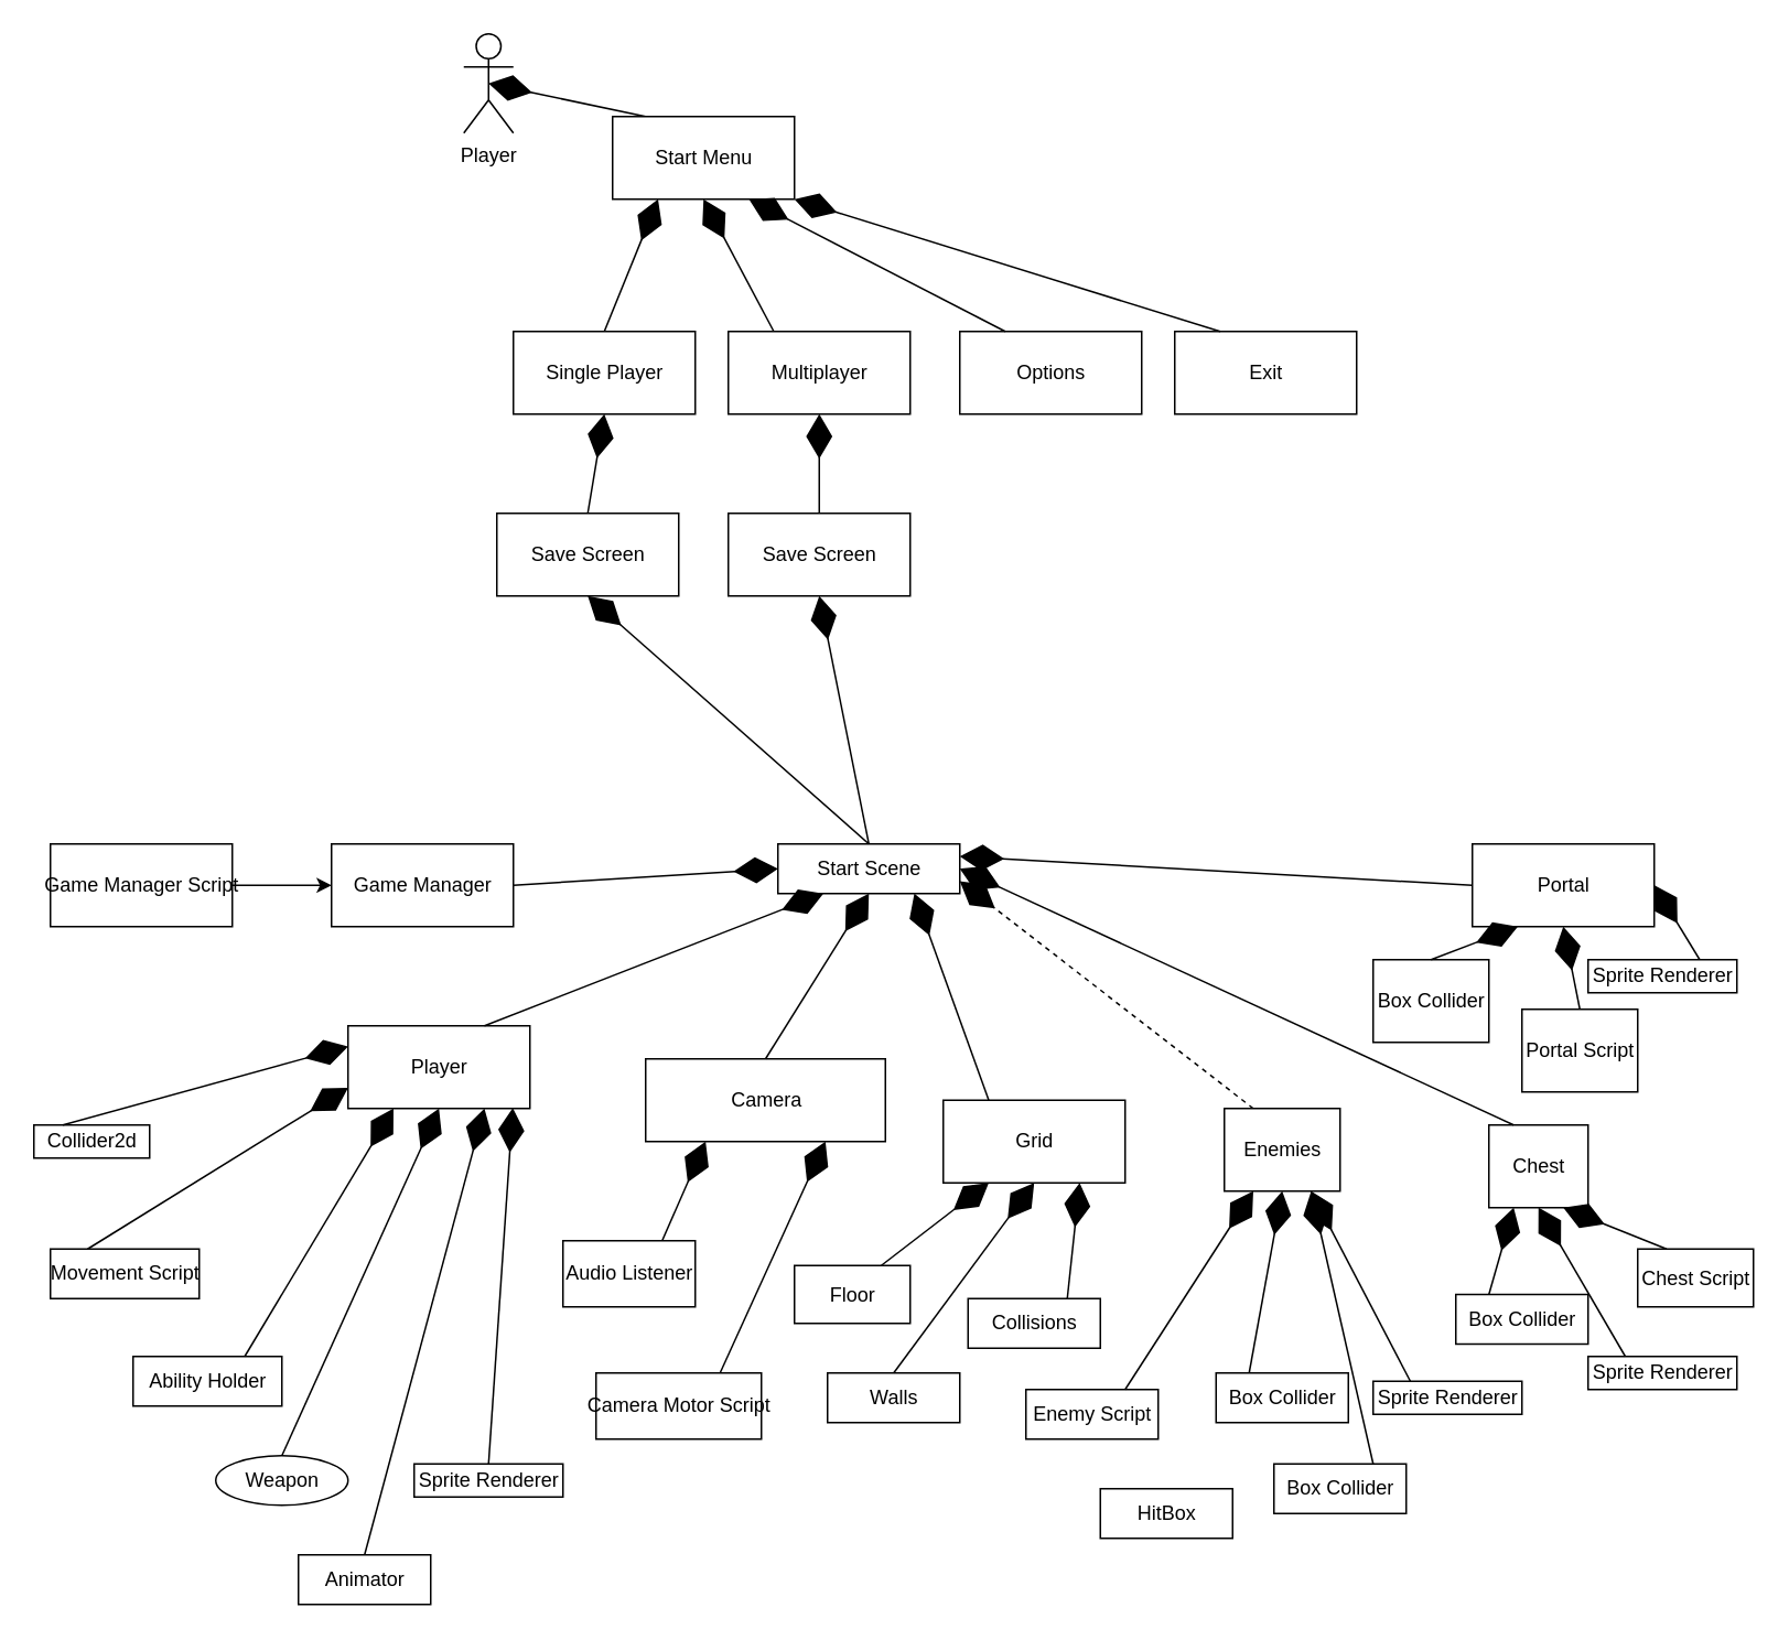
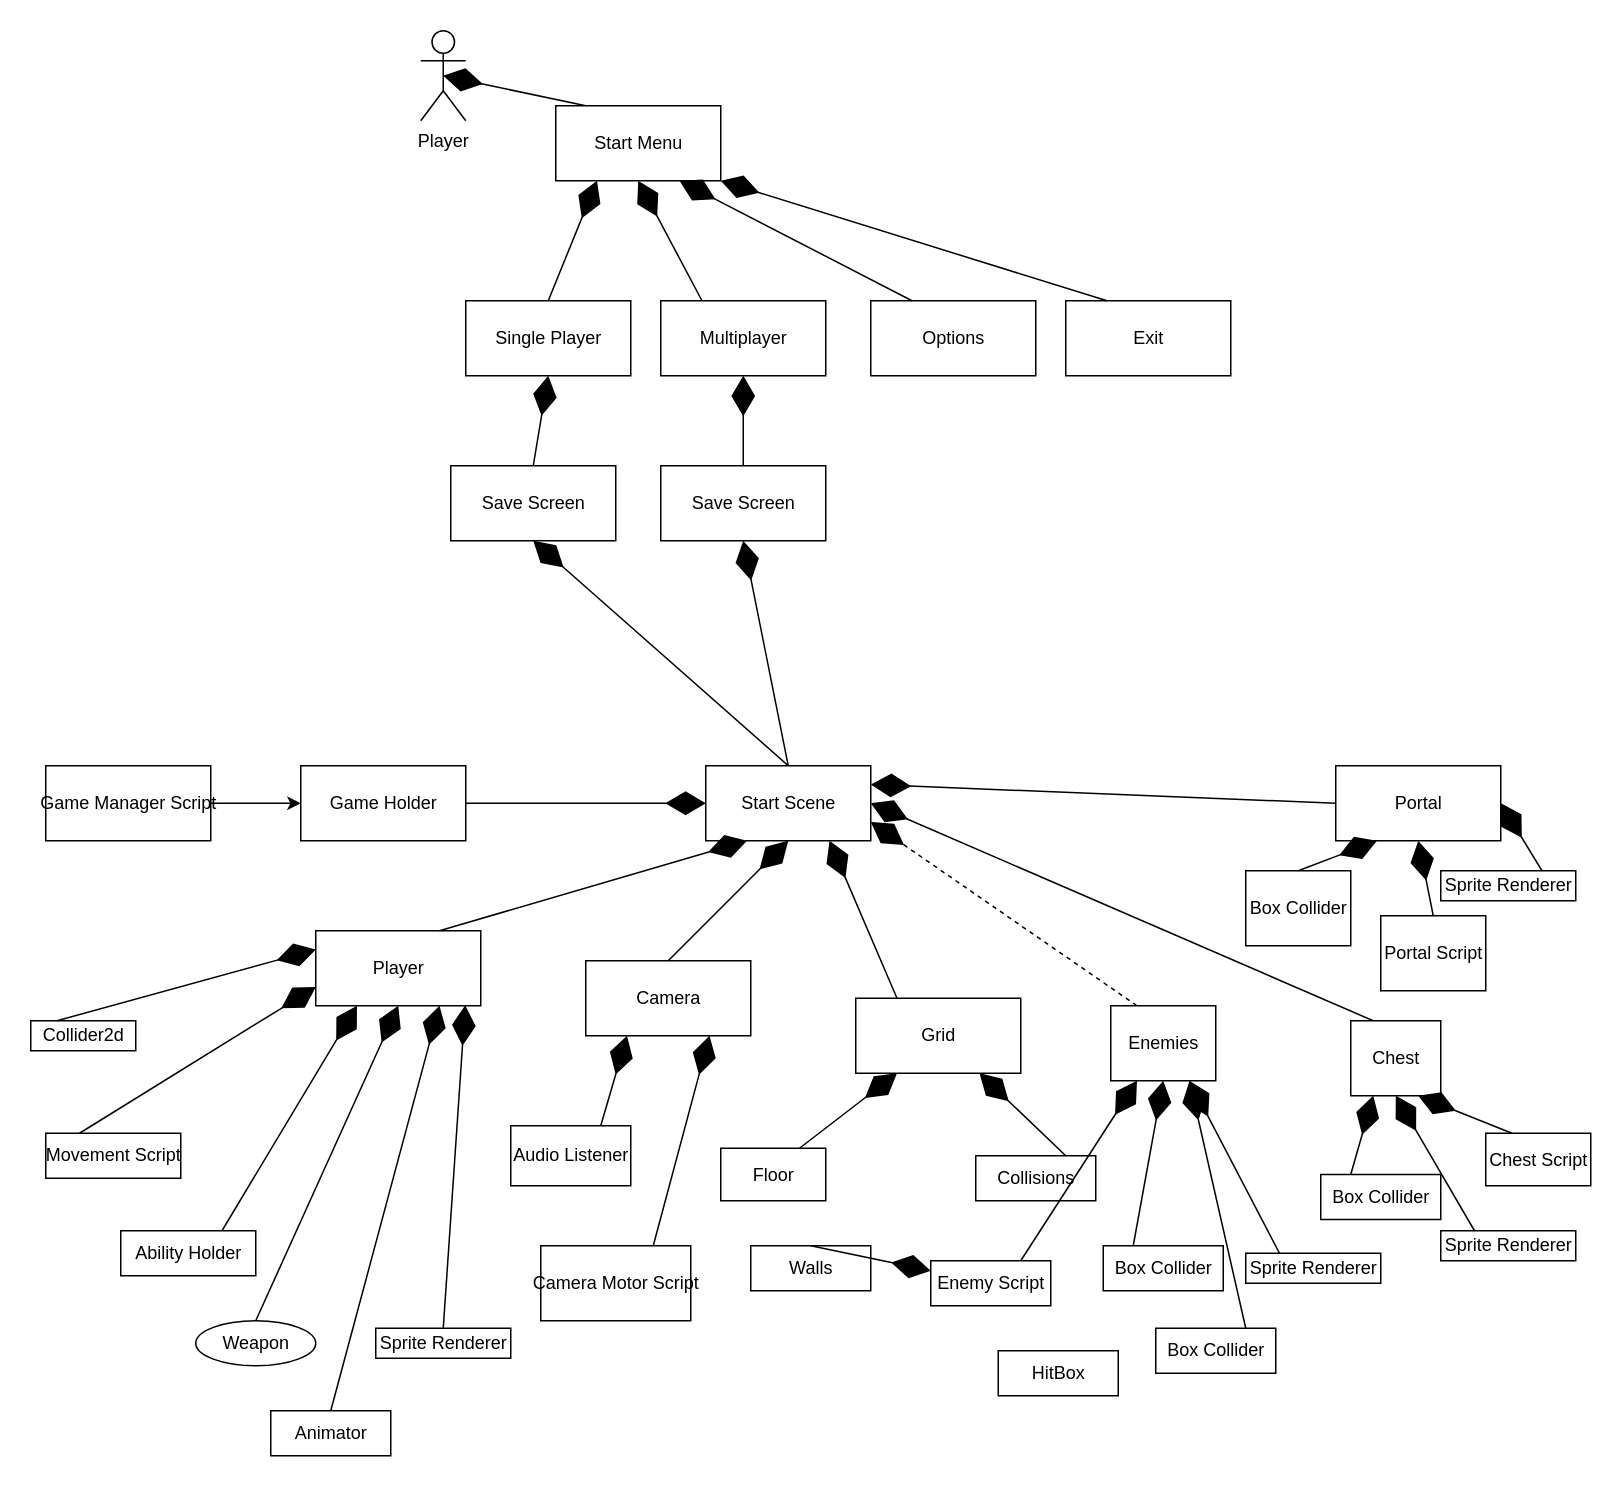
- <mxCell id="17" value="Start Scene" style="html=1;" vertex="1" parent="1"><mxGeometry x="470" y="510" width="110" height="30" as="geometry" /></mxCell>
+ <mxCell id="17" value="Start Scene" style="html=1;" vertex="1" parent="1"><mxGeometry x="470" y="510" width="110" height="50" as="geometry" /></mxCell>
- <mxCell id="66" value="Game Manager" style="html=1;" vertex="1" parent="1"><mxGeometry x="200" y="510" width="110" height="50" as="geometry" /></mxCell>
+ <mxCell id="66" value="Game Holder" style="html=1;" vertex="1" parent="1"><mxGeometry x="200" y="510" width="110" height="50" as="geometry" /></mxCell>
- <mxCell id="21" value="Camera" style="html=1;" vertex="1" parent="1"><mxGeometry x="390" y="640" width="145" height="50" as="geometry" /></mxCell>
+ <mxCell id="21" value="Camera" style="html=1;" vertex="1" parent="1"><mxGeometry x="390" y="640" width="110" height="50" as="geometry" /></mxCell>
- <mxCell id="45" value="" style="endArrow=diamondThin;endFill=1;endSize=24;html=1;rounded=0;entryX=0.5;entryY=1;entryDx=0;entryDy=0;exitX=0.5;exitY=0;exitDx=0;exitDy=0;" edge="1" parent="1" source="42" target="39"><mxGeometry width="160" relative="1" as="geometry"><mxPoint x="780" y="770" as="sourcePoint" /><mxPoint x="615" y="650" as="targetPoint" /></mxGeometry></mxCell>
+ <mxCell id="45" value="" style="endArrow=diamondThin;endFill=1;endSize=24;html=1;rounded=0;exitX=0.5;exitY=0;exitDx=0;exitDy=0;" edge="1" parent="1" source="42" target="53"><mxGeometry width="160" relative="1" as="geometry"><mxPoint x="780" y="770" as="sourcePoint" /><mxPoint x="615" y="650" as="targetPoint" /></mxGeometry></mxCell>
- <mxCell id="40" value="Collisions" style="html=1;" vertex="1" parent="1"><mxGeometry x="585" y="785" width="80" height="30" as="geometry" /></mxCell>
+ <mxCell id="40" value="Collisions" style="html=1;" vertex="1" parent="1"><mxGeometry x="650" y="770" width="80" height="30" as="geometry" /></mxCell>
- <mxCell id="37" value="Camera Motor Script" style="html=1;" vertex="1" parent="1"><mxGeometry x="360" y="830" width="100" height="40" as="geometry" /></mxCell>
+ <mxCell id="37" value="Camera Motor Script" style="html=1;" vertex="1" parent="1"><mxGeometry x="360" y="830" width="100" height="50" as="geometry" /></mxCell>
